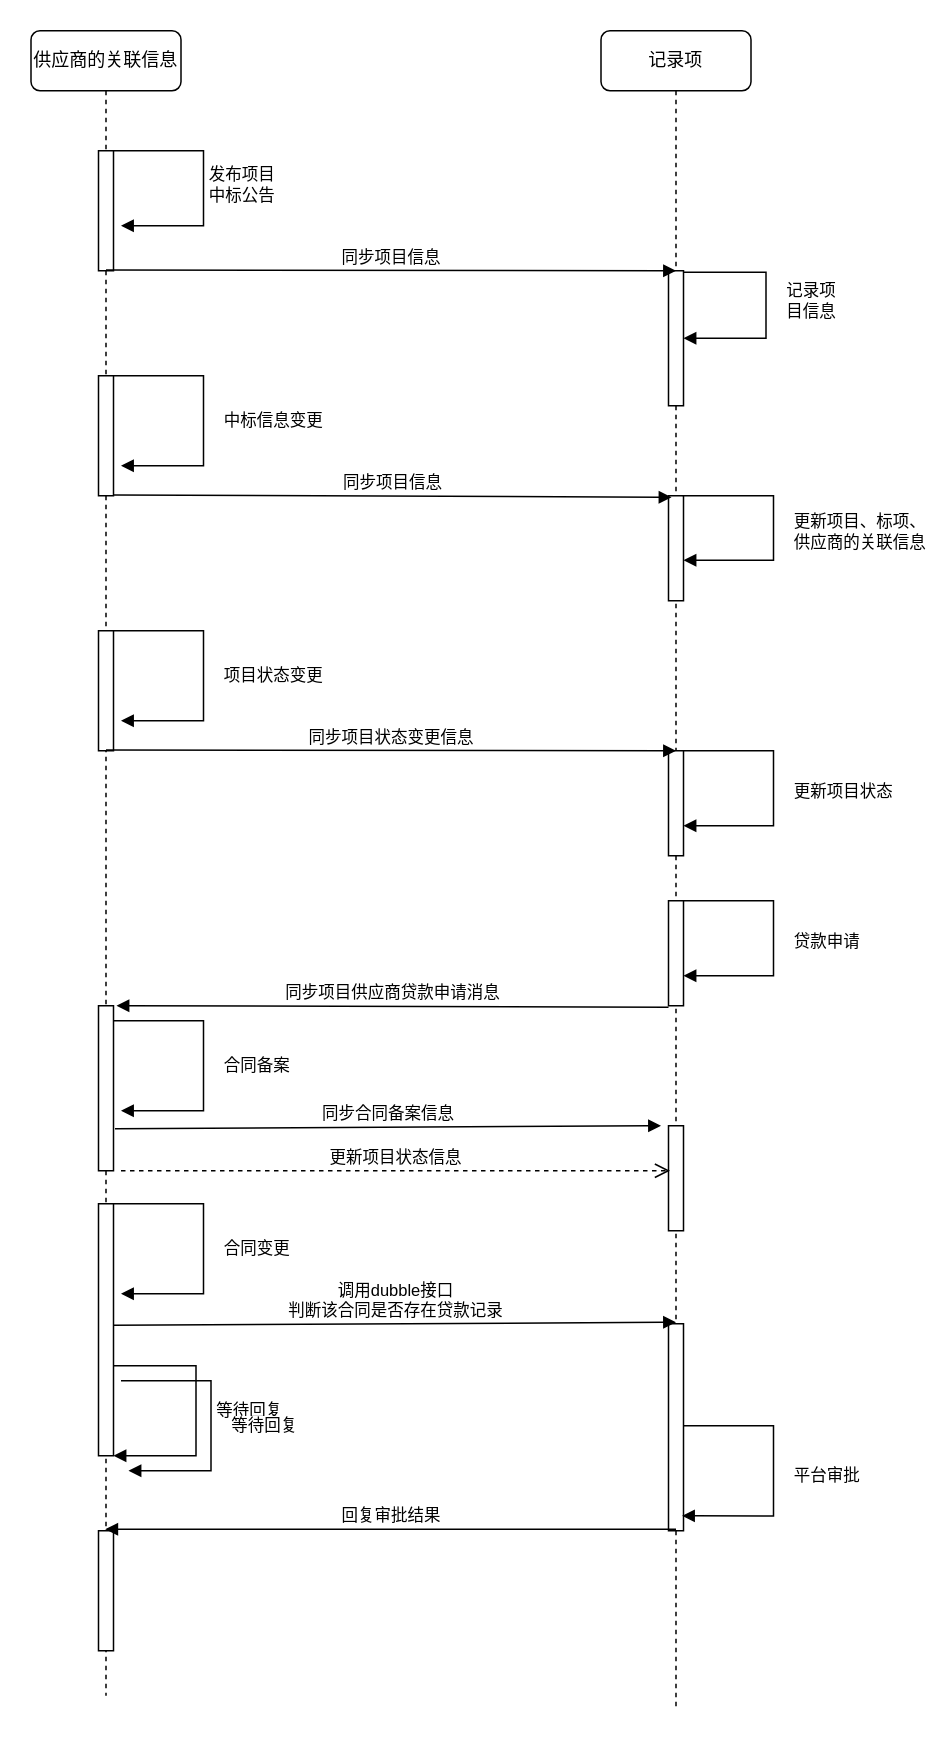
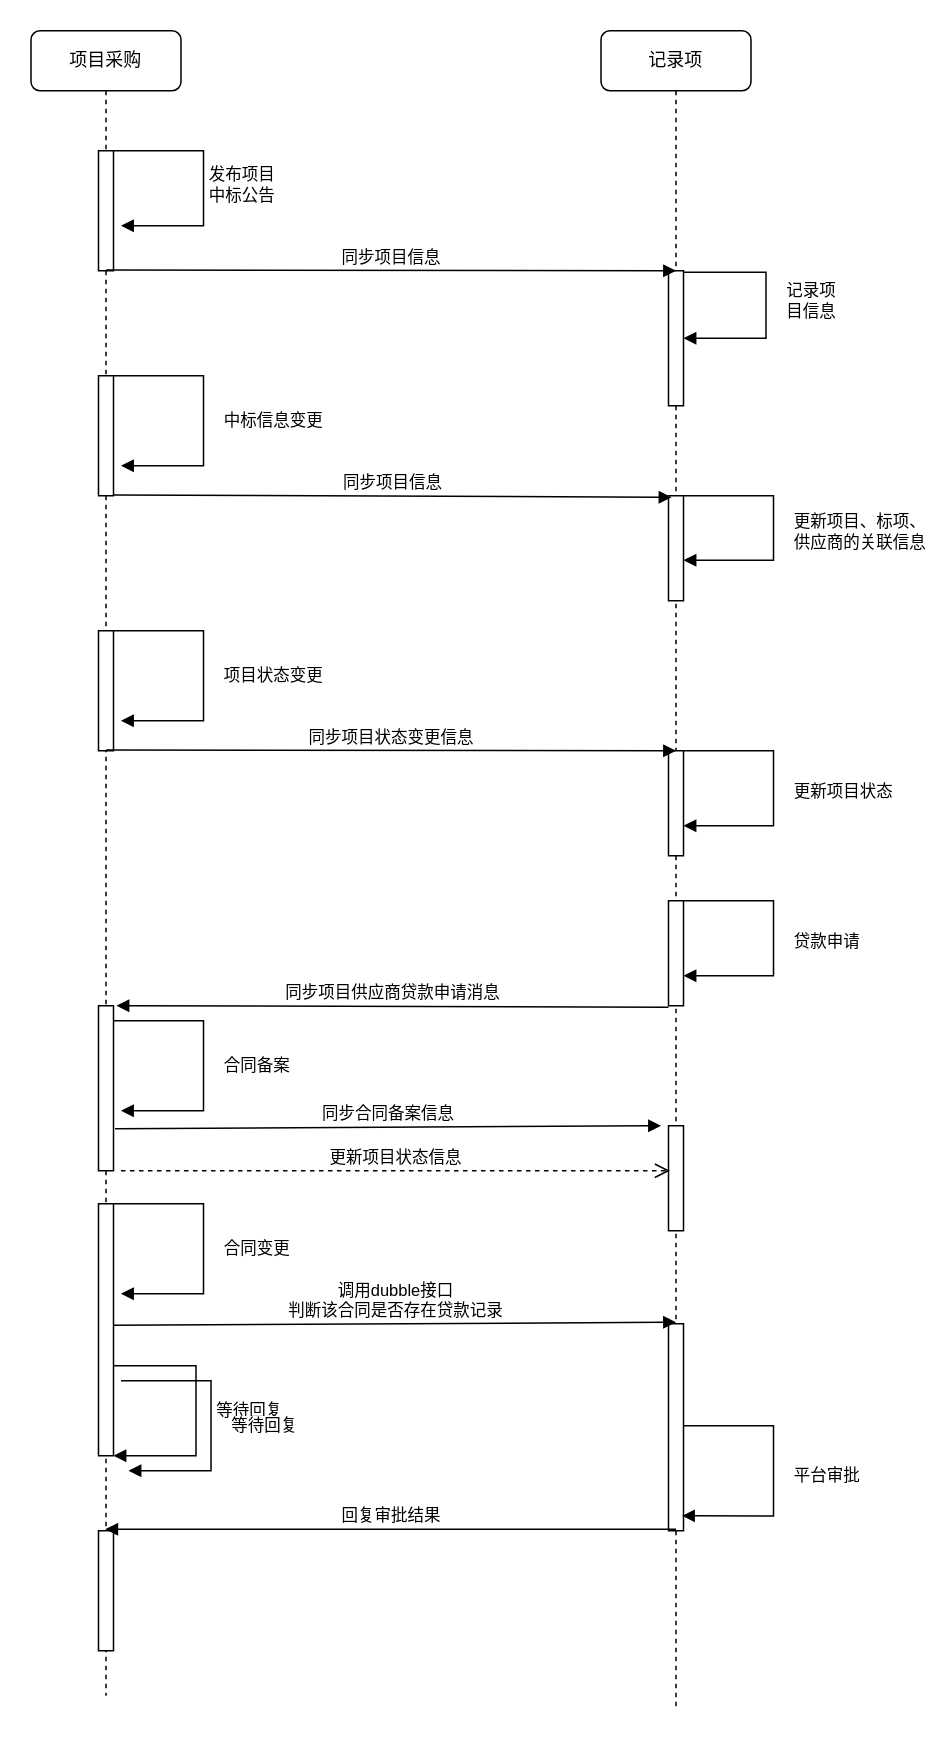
- <mxCell id="7" value="供应商的关联信息" style="shape=umlLifeline;perimeter=lifelinePerimeter;whiteSpace=wrap;html=1;container=1;collapsible=0;recursiveResize=0;outlineConnect=0;rounded=1;shadow=0;comic=0;labelBackgroundColor=none;strokeColor=#000000;strokeWidth=1;fillColor=#FFFFFF;fontFamily=Verdana;fontSize=12;fontColor=#000000;align=center;" parent="1" vertex="1"><mxGeometry x="20" y="20" width="100" height="1110" as="geometry" /></mxCell>
+ <mxCell id="7" value="项目采购" style="shape=umlLifeline;perimeter=lifelinePerimeter;whiteSpace=wrap;html=1;container=1;collapsible=0;recursiveResize=0;outlineConnect=0;rounded=1;shadow=0;comic=0;labelBackgroundColor=none;strokeColor=#000000;strokeWidth=1;fillColor=#FFFFFF;fontFamily=Verdana;fontSize=12;fontColor=#000000;align=center;" parent="1" vertex="1"><mxGeometry x="20" y="20" width="100" height="1110" as="geometry" /></mxCell>
